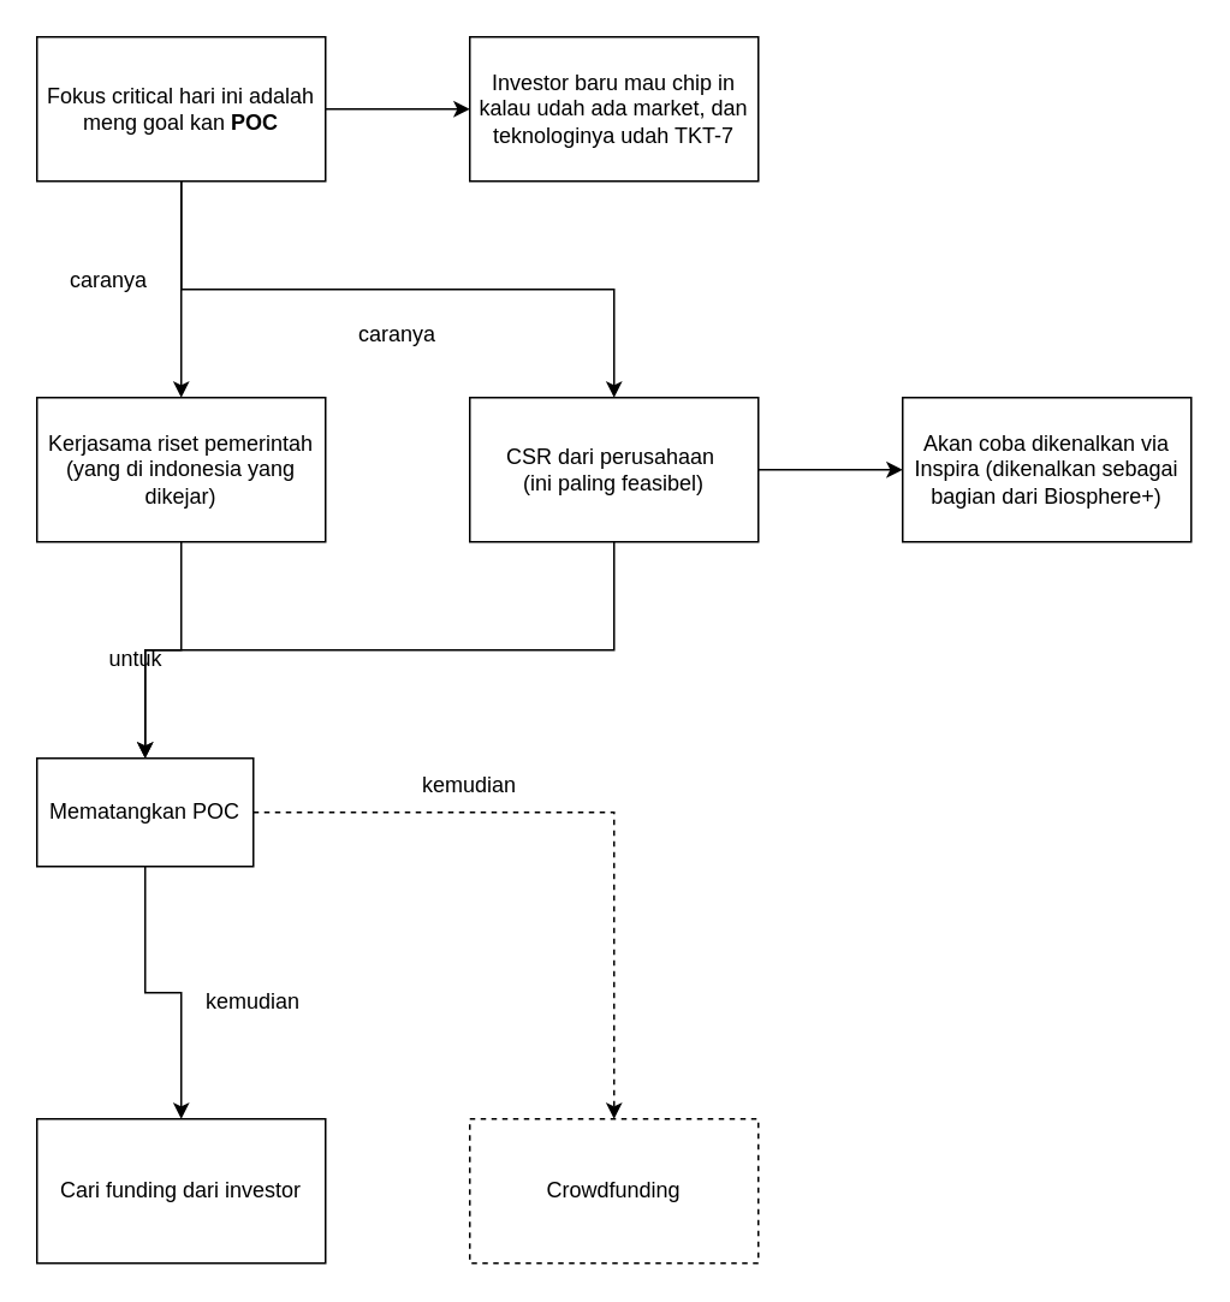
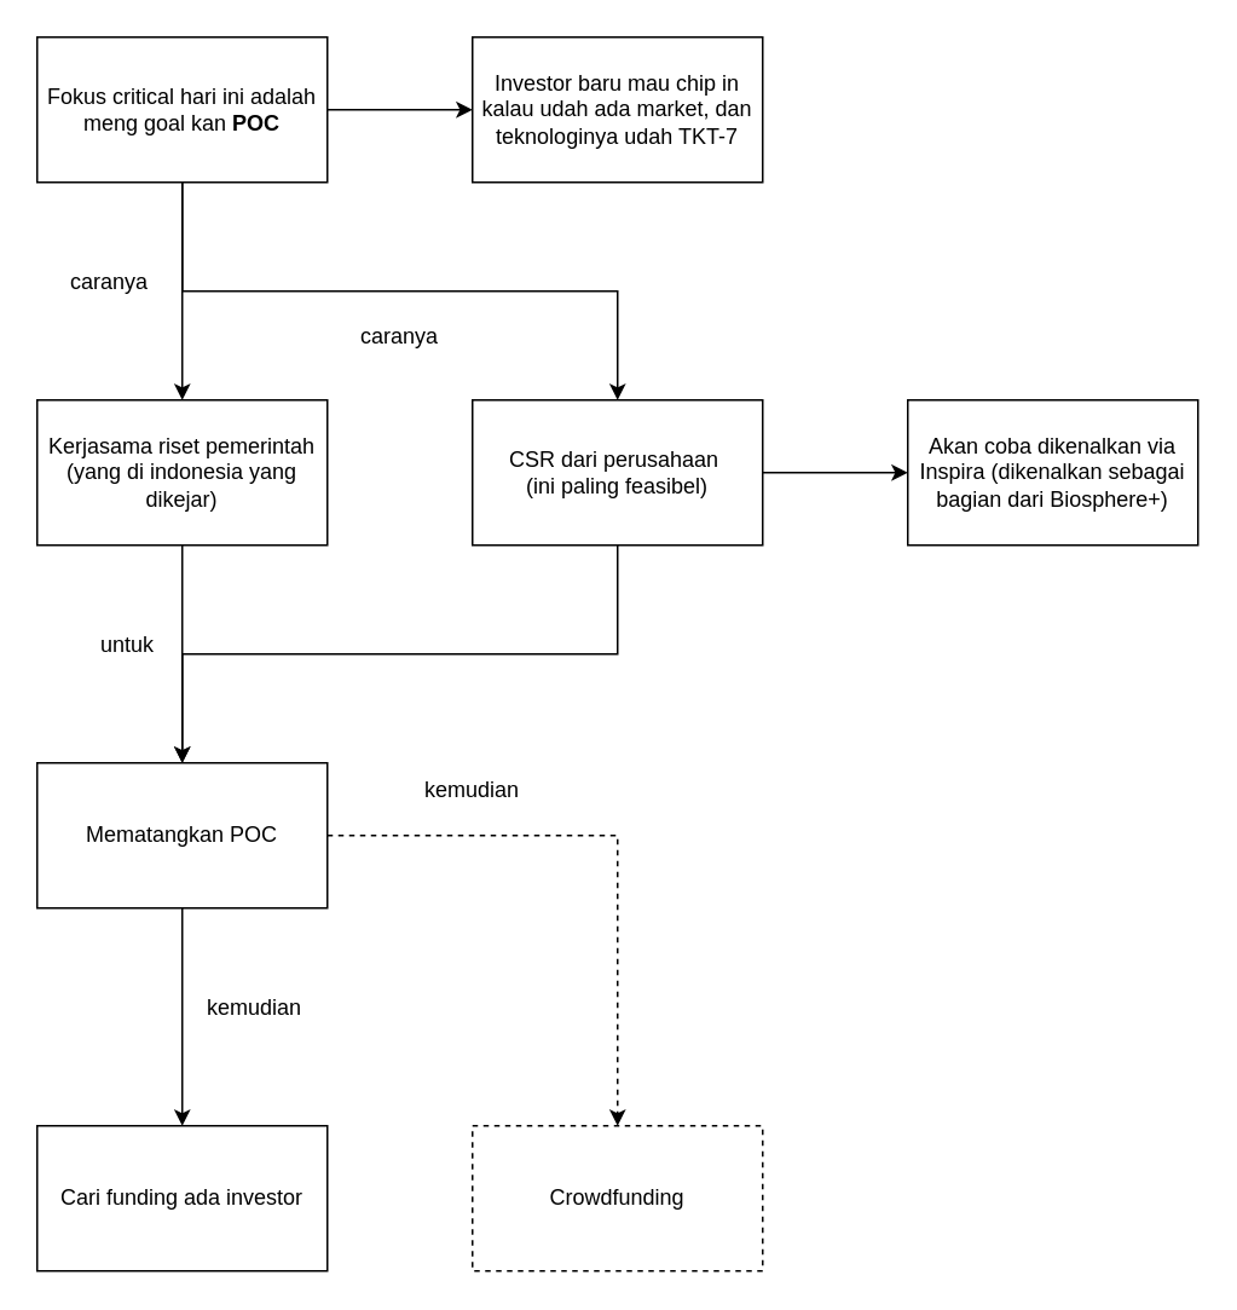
- <mxCell id="19" value="untuk" style="text;html=1;align=center;verticalAlign=middle;whiteSpace=wrap;rounded=0;" vertex="1" parent="1"><mxGeometry x="45" y="350" width="60" height="30" as="geometry" /></mxCell>
+ <mxCell id="19" value="untuk" style="text;html=1;align=center;verticalAlign=middle;whiteSpace=wrap;rounded=0;" vertex="1" parent="1"><mxGeometry x="40" y="340" width="60" height="30" as="geometry" /></mxCell>
- <mxCell id="15" value="Mematangkan POC" style="rounded=0;whiteSpace=wrap;html=1;" vertex="1" parent="1"><mxGeometry x="20" y="420" width="120" height="60" as="geometry" /></mxCell>
+ <mxCell id="15" value="Mematangkan POC" style="rounded=0;whiteSpace=wrap;html=1;" vertex="1" parent="1"><mxGeometry x="20" y="420" width="160" height="80" as="geometry" /></mxCell>
- <mxCell id="17" value="Cari funding dari investor" style="rounded=0;whiteSpace=wrap;html=1;" vertex="1" parent="1"><mxGeometry x="20" y="620" width="160" height="80" as="geometry" /></mxCell>
+ <mxCell id="17" value="Cari funding ada investor" style="rounded=0;whiteSpace=wrap;html=1;" vertex="1" parent="1"><mxGeometry x="20" y="620" width="160" height="80" as="geometry" /></mxCell>
